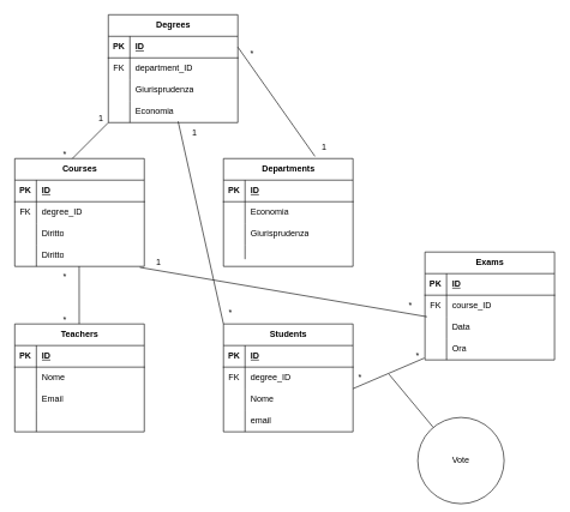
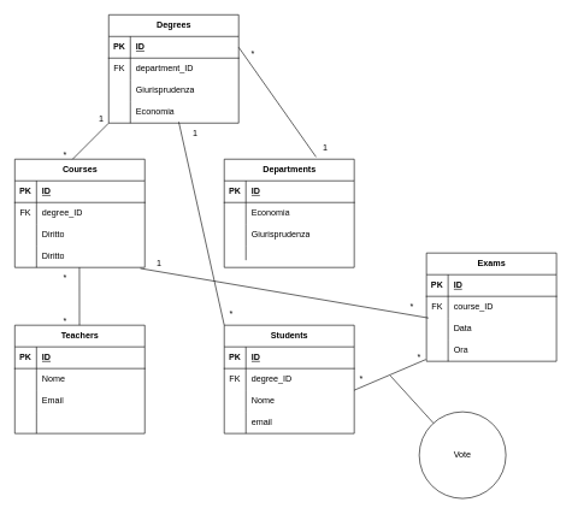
- <mxCell id="84" value="Vote" style="ellipse;whiteSpace=wrap;html=1;aspect=fixed;" vertex="1" parent="1"><mxGeometry x="580" y="580" width="120" height="120" as="geometry" /></mxCell>
+ <mxCell id="84" value="Vote" style="ellipse;whiteSpace=wrap;html=1;aspect=fixed;" vertex="1" parent="1"><mxGeometry x="580" y="570" width="120" height="120" as="geometry" /></mxCell>
